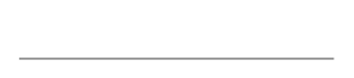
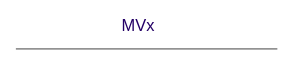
+ <mxCell id="3" value="MVx" style="text;strokeColor=none;align=center;fillColor=none;html=1;verticalAlign=middle;whiteSpace=wrap;rounded=0;fontSize=22;fontColor=#240066;" vertex="1" parent="1"><mxGeometry x="154" y="20" width="60" height="30" as="geometry" /></mxCell>
